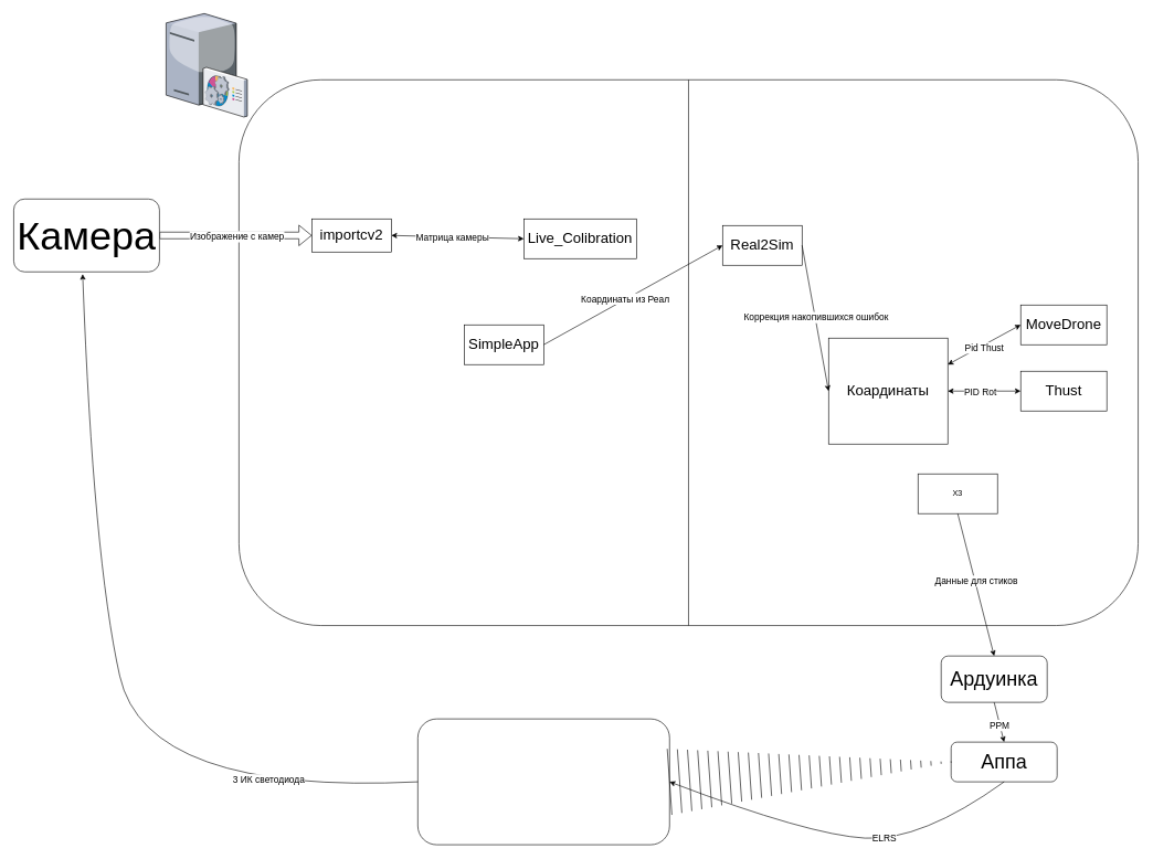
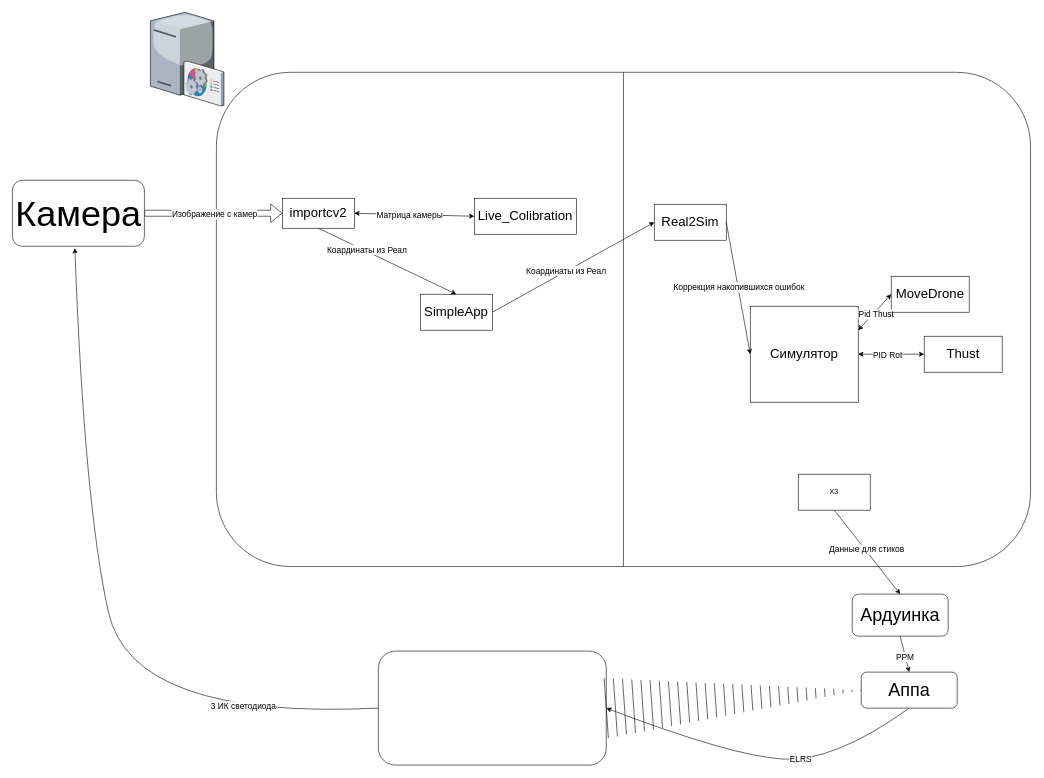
+ <mxCell id="8" value="" style="endArrow=classic;html=1;rounded=0;exitX=0.5;exitY=1;exitDx=0;exitDy=0;entryX=0.5;entryY=0;entryDx=0;entryDy=0;fontSize=15;" parent="1" source="5" target="6" edge="1"><mxGeometry width="50" height="50" relative="1" as="geometry"><mxPoint x="870" y="600" as="sourcePoint" /><mxPoint x="920" y="550" as="targetPoint" /></mxGeometry></mxCell>
+ <mxCell id="9" value="Коардинаты из Реал" style="edgeLabel;html=1;align=center;verticalAlign=middle;resizable=0;points=[];fontSize=14;" parent="8" vertex="1" connectable="0"><mxGeometry x="-0.311" y="3" relative="1" as="geometry"><mxPoint as="offset" /></mxGeometry></mxCell>
- <mxCell id="30" value="MoveDrone" style="rounded=0;whiteSpace=wrap;html=1;fontSize=22;" parent="1" vertex="1"><mxGeometry x="1540" y="460" width="130" height="60" as="geometry" /></mxCell>
+ <mxCell id="30" value="MoveDrone" style="rounded=0;whiteSpace=wrap;html=1;fontSize=22;" parent="1" vertex="1"><mxGeometry x="1485" y="460" width="130" height="60" as="geometry" /></mxCell>
- <mxCell id="27" value="Коардинаты" style="rounded=0;whiteSpace=wrap;html=1;fontSize=22;" parent="1" vertex="1"><mxGeometry x="1250" y="510" width="180" height="160" as="geometry" /></mxCell>
+ <mxCell id="27" value="Симулятор" style="rounded=0;whiteSpace=wrap;html=1;fontSize=22;" parent="1" vertex="1"><mxGeometry x="1250" y="510" width="180" height="160" as="geometry" /></mxCell>
- <mxCell id="36" value="ХЗ" style="rounded=0;whiteSpace=wrap;html=1;" parent="1" vertex="1"><mxGeometry x="1385" y="715" width="120" height="60" as="geometry" /></mxCell>
+ <mxCell id="36" value="ХЗ" style="rounded=0;whiteSpace=wrap;html=1;" parent="1" vertex="1"><mxGeometry x="1330" y="790" width="120" height="60" as="geometry" /></mxCell>
